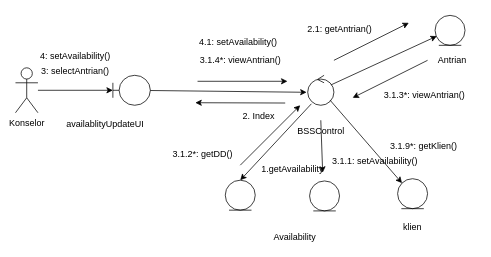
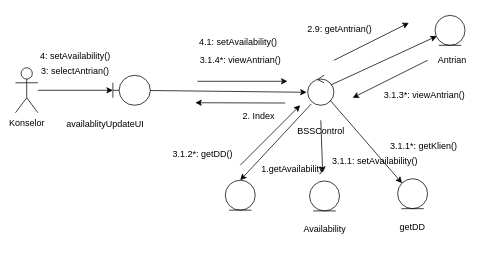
- <mxCell id="29" value="2.1: getAntrian()" style="text;html=1;strokeColor=none;fillColor=none;align=center;verticalAlign=middle;whiteSpace=wrap;rounded=0;" parent="1" vertex="1"><mxGeometry x="387.5" y="24" width="130" height="30" as="geometry" /></mxCell>
+ <mxCell id="29" value="2.9: getAntrian()" style="text;html=1;strokeColor=none;fillColor=none;align=center;verticalAlign=middle;whiteSpace=wrap;rounded=0;" parent="1" vertex="1"><mxGeometry x="387.5" y="24" width="130" height="30" as="geometry" /></mxCell>
- <mxCell id="23" value="3.1.9*: getKlien()" style="text;html=1;strokeColor=none;fillColor=none;align=center;verticalAlign=middle;whiteSpace=wrap;rounded=0;" parent="1" vertex="1"><mxGeometry x="505" y="180" width="120" height="30" as="geometry" /></mxCell>
+ <mxCell id="23" value="3.1.1*: getKlien()" style="text;html=1;strokeColor=none;fillColor=none;align=center;verticalAlign=middle;whiteSpace=wrap;rounded=0;" parent="1" vertex="1"><mxGeometry x="505" y="180" width="120" height="30" as="geometry" /></mxCell>
- <mxCell id="27" value="klien" style="text;html=1;strokeColor=none;fillColor=none;align=center;verticalAlign=middle;whiteSpace=wrap;rounded=0;" parent="25" vertex="1"><mxGeometry y="50" width="60" height="30" as="geometry" /></mxCell>
+ <mxCell id="27" value="getDD" style="text;html=1;strokeColor=none;fillColor=none;align=center;verticalAlign=middle;whiteSpace=wrap;rounded=0;" parent="25" vertex="1"><mxGeometry y="50" width="60" height="30" as="geometry" /></mxCell>
- <mxCell id="31" value="Availability" style="text;html=1;strokeColor=none;fillColor=none;align=center;verticalAlign=middle;whiteSpace=wrap;rounded=0;" parent="1" vertex="1"><mxGeometry x="362.5" y="301" width="60" height="30" as="geometry" /></mxCell>
+ <mxCell id="31" value="Availability" style="text;html=1;strokeColor=none;fillColor=none;align=center;verticalAlign=middle;whiteSpace=wrap;rounded=0;" parent="1" vertex="1"><mxGeometry x="402.5" y="291" width="60" height="30" as="geometry" /></mxCell>
